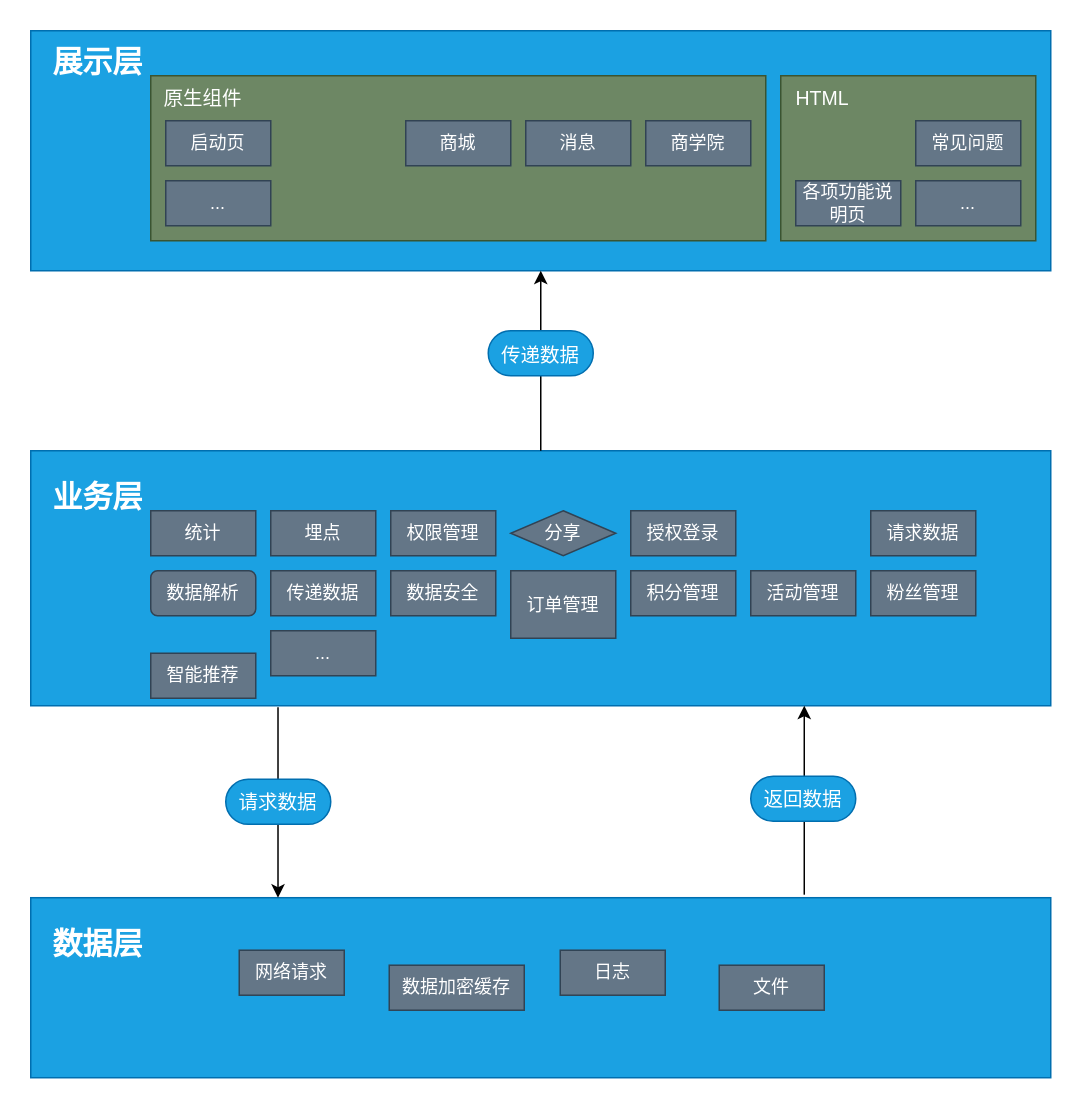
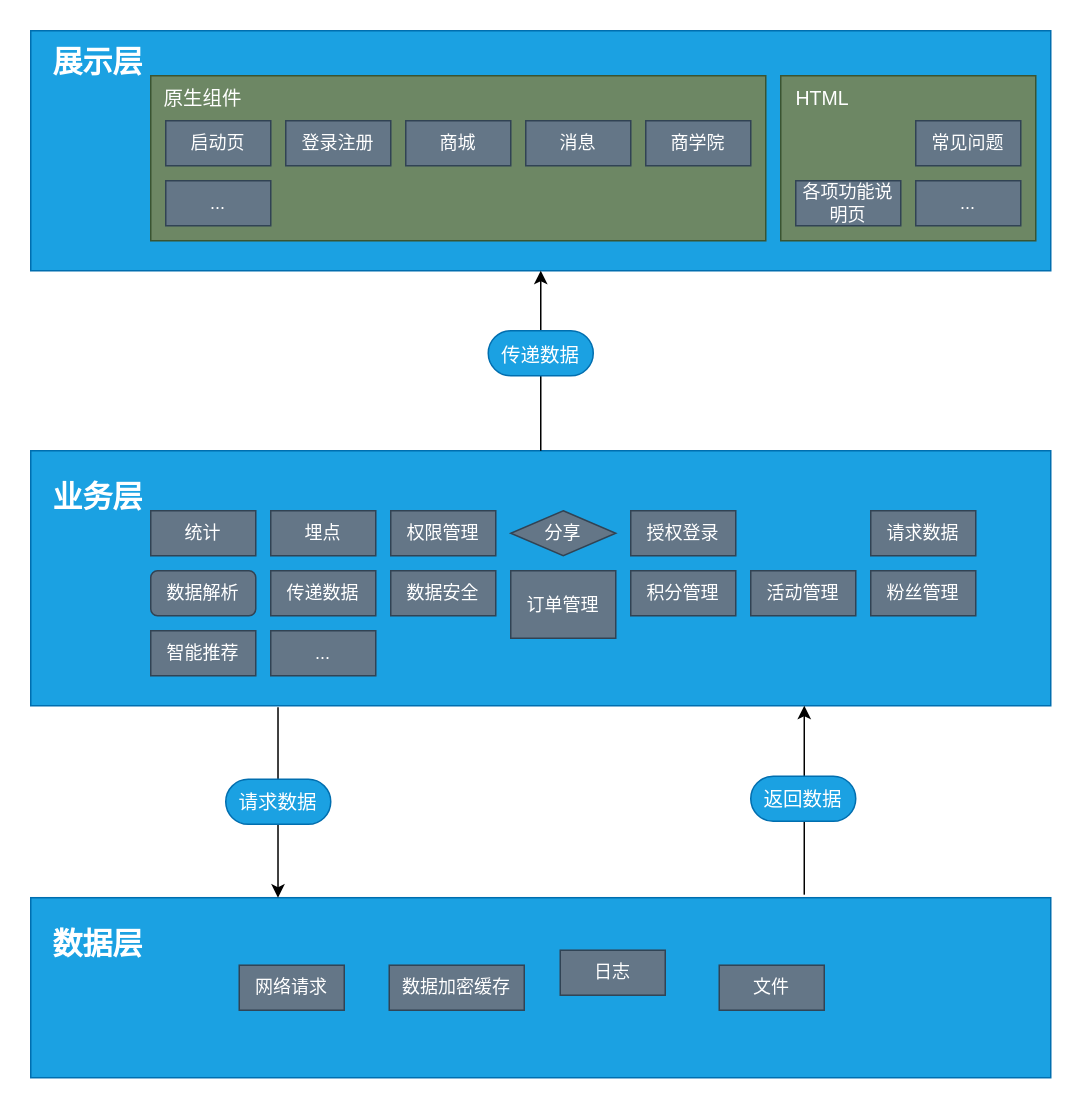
+ <mxCell id="34" value="登录注册" style="rounded=0;whiteSpace=wrap;html=1;fillColor=#647687;strokeColor=#314354;fontColor=#ffffff;" parent="1" vertex="1"><mxGeometry x="190" y="80" width="70" height="30" as="geometry" /></mxCell>
- <mxCell id="20" value="智能推荐" style="rounded=0;whiteSpace=wrap;html=1;fillColor=#647687;strokeColor=#314354;fontColor=#ffffff;" parent="1" vertex="1"><mxGeometry x="100" y="435" width="70" height="30" as="geometry" /></mxCell>
+ <mxCell id="20" value="智能推荐" style="rounded=0;whiteSpace=wrap;html=1;fillColor=#647687;strokeColor=#314354;fontColor=#ffffff;" parent="1" vertex="1"><mxGeometry x="100" y="420" width="70" height="30" as="geometry" /></mxCell>
- <mxCell id="42" value="网络请求" style="rounded=0;whiteSpace=wrap;html=1;fillColor=#647687;strokeColor=#314354;fontColor=#ffffff;" parent="1" vertex="1"><mxGeometry x="159" y="632.98" width="70" height="30" as="geometry" /></mxCell>
+ <mxCell id="42" value="网络请求" style="rounded=0;whiteSpace=wrap;html=1;fillColor=#647687;strokeColor=#314354;fontColor=#ffffff;" parent="1" vertex="1"><mxGeometry x="159" y="642.98" width="70" height="30" as="geometry" /></mxCell>
